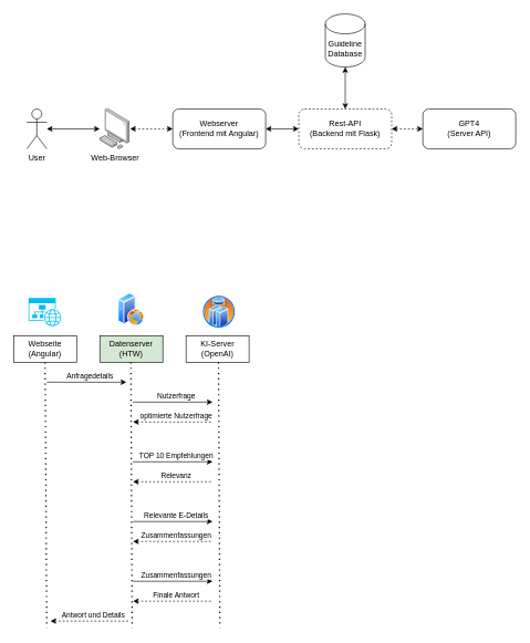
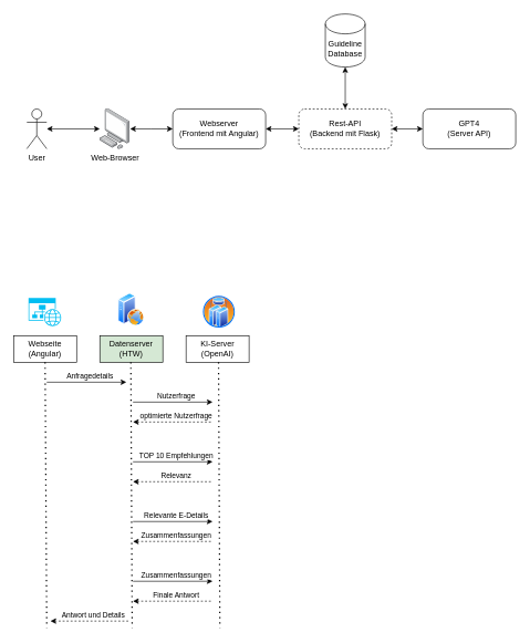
- <mxCell id="6" style="edgeStyle=orthogonalEdgeStyle;rounded=0;orthogonalLoop=1;jettySize=auto;html=1;startArrow=classic;startFill=1;dashed=1;" edge="1" parent="1" source="7" target="5"><mxGeometry relative="1" as="geometry" /></mxCell>
+ <mxCell id="6" style="edgeStyle=orthogonalEdgeStyle;rounded=0;orthogonalLoop=1;jettySize=auto;html=1;startArrow=classic;startFill=1;" edge="1" parent="1" source="7" target="5"><mxGeometry relative="1" as="geometry" /></mxCell>
- <mxCell id="8" style="edgeStyle=orthogonalEdgeStyle;rounded=0;orthogonalLoop=1;jettySize=auto;html=1;startArrow=classic;startFill=1;dashed=1;" edge="1" parent="1" source="10" target="11"><mxGeometry relative="1" as="geometry" /></mxCell>
+ <mxCell id="8" style="edgeStyle=orthogonalEdgeStyle;rounded=0;orthogonalLoop=1;jettySize=auto;html=1;startArrow=classic;startFill=1;" edge="1" parent="1" source="10" target="11"><mxGeometry relative="1" as="geometry" /></mxCell>
